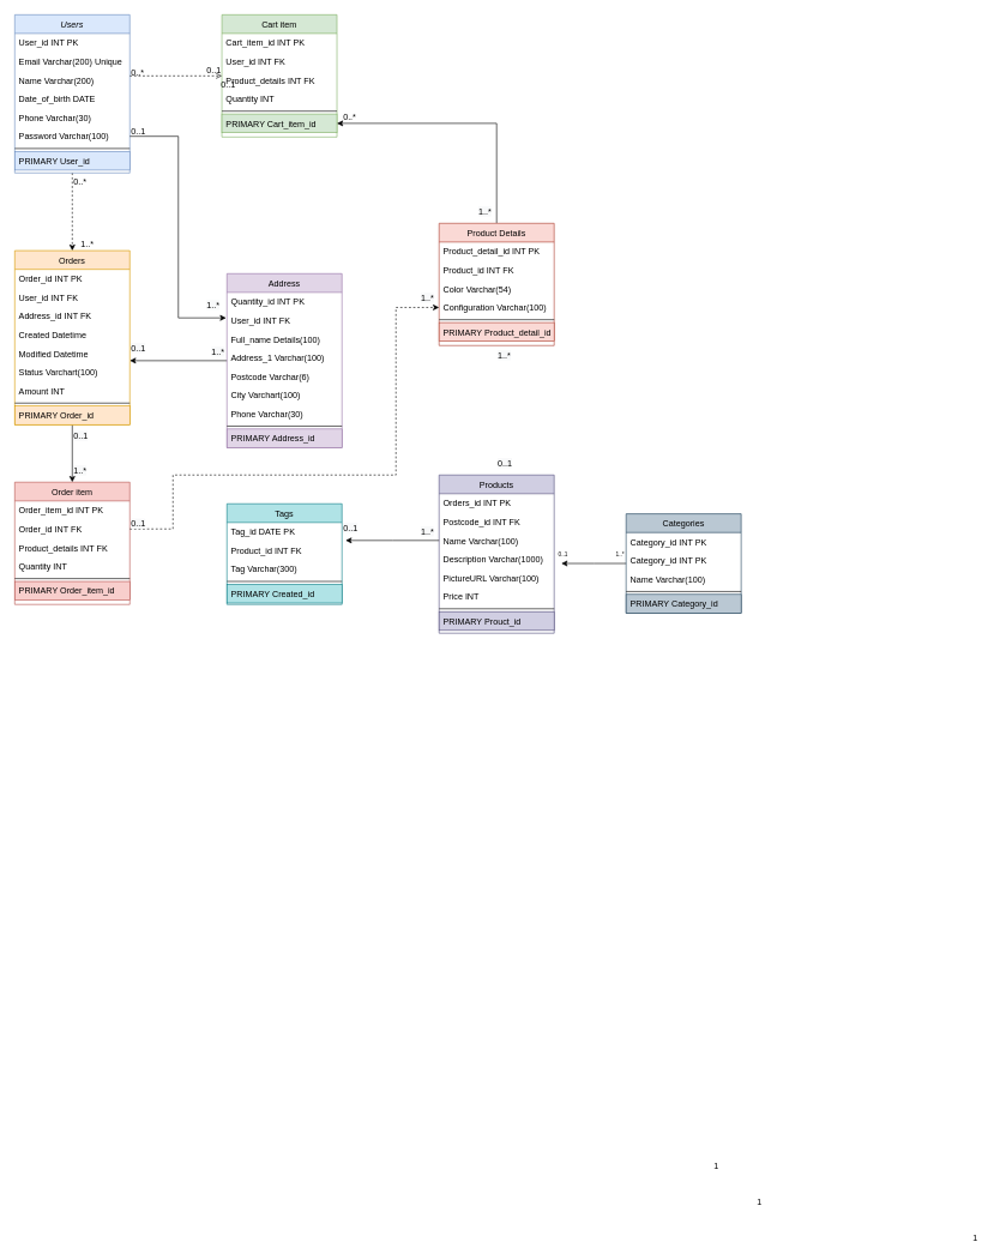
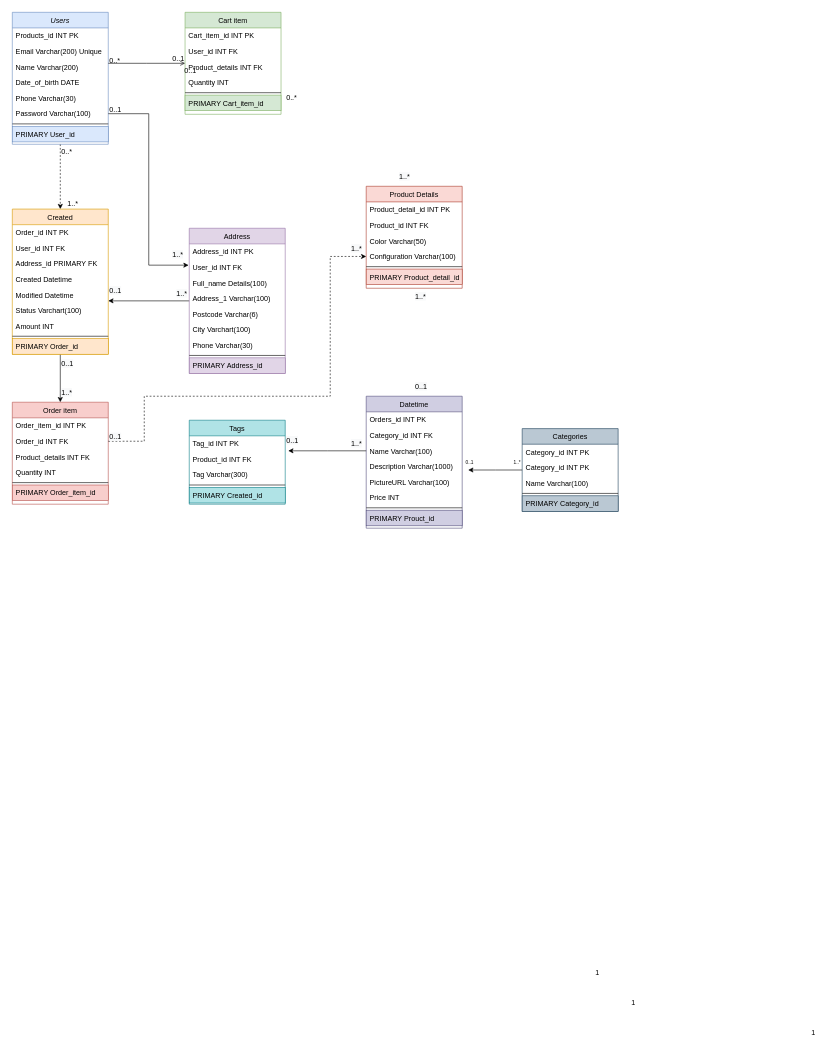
- <mxCell id="4" value="User_id INT PK" style="text;align=left;verticalAlign=top;spacingLeft=4;spacingRight=4;overflow=hidden;rotatable=0;points=[[0,0.5],[1,0.5]];portConstraint=eastwest;" parent="3" vertex="1"><mxGeometry y="26" width="160" height="26" as="geometry" /></mxCell>
+ <mxCell id="4" value="Products_id INT PK" style="text;align=left;verticalAlign=top;spacingLeft=4;spacingRight=4;overflow=hidden;rotatable=0;points=[[0,0.5],[1,0.5]];portConstraint=eastwest;" parent="3" vertex="1"><mxGeometry y="26" width="160" height="26" as="geometry" /></mxCell>
- <mxCell id="19" value="" style="endArrow=open;shadow=0;strokeWidth=1;rounded=0;endFill=1;edgeStyle=elbowEdgeStyle;elbow=vertical;dashed=1;" parent="1" source="3" target="12" edge="1"><mxGeometry x="0.5" y="41" relative="1" as="geometry"><mxPoint x="180" y="92" as="sourcePoint" /><mxPoint x="340" y="92" as="targetPoint" /><mxPoint x="-40" y="32" as="offset" /></mxGeometry></mxCell>
+ <mxCell id="19" value="" style="endArrow=open;shadow=0;strokeWidth=1;rounded=0;endFill=1;edgeStyle=elbowEdgeStyle;elbow=vertical;" parent="1" source="3" target="12" edge="1"><mxGeometry x="0.5" y="41" relative="1" as="geometry"><mxPoint x="180" y="92" as="sourcePoint" /><mxPoint x="340" y="92" as="targetPoint" /><mxPoint x="-40" y="32" as="offset" /></mxGeometry></mxCell>
- <mxCell id="56" style="edgeStyle=orthogonalEdgeStyle;rounded=0;orthogonalLoop=1;jettySize=auto;html=1;entryX=1;entryY=0.5;entryDx=0;entryDy=0;fontSize=8;" edge="1" parent="1" source="57" target="18"><mxGeometry relative="1" as="geometry" /></mxCell>
- <mxCell id="26" value="Orders" style="swimlane;fontStyle=0;align=center;verticalAlign=top;childLayout=stackLayout;horizontal=1;startSize=26;horizontalStack=0;resizeParent=1;resizeLast=0;collapsible=1;marginBottom=0;rounded=0;shadow=0;strokeWidth=1;fillColor=#ffe6cc;strokeColor=#d79b00;" vertex="1" parent="1"><mxGeometry x="20" y="348" width="160" height="242" as="geometry"><mxRectangle x="550" y="140" width="160" height="26" as="alternateBounds" /></mxGeometry></mxCell>
+ <mxCell id="26" value="Created" style="swimlane;fontStyle=0;align=center;verticalAlign=top;childLayout=stackLayout;horizontal=1;startSize=26;horizontalStack=0;resizeParent=1;resizeLast=0;collapsible=1;marginBottom=0;rounded=0;shadow=0;strokeWidth=1;fillColor=#ffe6cc;strokeColor=#d79b00;" vertex="1" parent="1"><mxGeometry x="20" y="348" width="160" height="242" as="geometry"><mxRectangle x="550" y="140" width="160" height="26" as="alternateBounds" /></mxGeometry></mxCell>
- <mxCell id="60" value="Color Varchar(54)" style="text;align=left;verticalAlign=top;spacingLeft=4;spacingRight=4;overflow=hidden;rotatable=0;points=[[0,0.5],[1,0.5]];portConstraint=eastwest;rounded=0;shadow=0;html=0;" vertex="1" parent="57"><mxGeometry y="78" width="160" height="26" as="geometry" /></mxCell>
+ <mxCell id="60" value="Color Varchar(50)" style="text;align=left;verticalAlign=top;spacingLeft=4;spacingRight=4;overflow=hidden;rotatable=0;points=[[0,0.5],[1,0.5]];portConstraint=eastwest;rounded=0;shadow=0;html=0;" vertex="1" parent="57"><mxGeometry y="78" width="160" height="26" as="geometry" /></mxCell>
- <mxCell id="38" value="Quantity_id INT PK" style="text;align=left;verticalAlign=top;spacingLeft=4;spacingRight=4;overflow=hidden;rotatable=0;points=[[0,0.5],[1,0.5]];portConstraint=eastwest;" vertex="1" parent="37"><mxGeometry y="26" width="160" height="26" as="geometry" /></mxCell>
+ <mxCell id="38" value="Address_id INT PK" style="text;align=left;verticalAlign=top;spacingLeft=4;spacingRight=4;overflow=hidden;rotatable=0;points=[[0,0.5],[1,0.5]];portConstraint=eastwest;" vertex="1" parent="37"><mxGeometry y="26" width="160" height="26" as="geometry" /></mxCell>
- <mxCell id="29" value="Address_id INT FK" style="text;align=left;verticalAlign=top;spacingLeft=4;spacingRight=4;overflow=hidden;rotatable=0;points=[[0,0.5],[1,0.5]];portConstraint=eastwest;rounded=0;shadow=0;html=0;" vertex="1" parent="26"><mxGeometry y="78" width="160" height="26" as="geometry" /></mxCell>
+ <mxCell id="29" value="Address_id PRIMARY FK" style="text;align=left;verticalAlign=top;spacingLeft=4;spacingRight=4;overflow=hidden;rotatable=0;points=[[0,0.5],[1,0.5]];portConstraint=eastwest;rounded=0;shadow=0;html=0;" vertex="1" parent="26"><mxGeometry y="78" width="160" height="26" as="geometry" /></mxCell>
- <mxCell id="70" value="Products" style="swimlane;fontStyle=0;align=center;verticalAlign=top;childLayout=stackLayout;horizontal=1;startSize=26;horizontalStack=0;resizeParent=1;resizeLast=0;collapsible=1;marginBottom=0;rounded=0;shadow=0;strokeWidth=1;fillColor=#d0cee2;strokeColor=#56517e;" vertex="1" parent="1"><mxGeometry x="610" y="660" width="160" height="220" as="geometry"><mxRectangle x="550" y="140" width="160" height="26" as="alternateBounds" /></mxGeometry></mxCell>
+ <mxCell id="70" value="Datetime" style="swimlane;fontStyle=0;align=center;verticalAlign=top;childLayout=stackLayout;horizontal=1;startSize=26;horizontalStack=0;resizeParent=1;resizeLast=0;collapsible=1;marginBottom=0;rounded=0;shadow=0;strokeWidth=1;fillColor=#d0cee2;strokeColor=#56517e;" vertex="1" parent="1"><mxGeometry x="610" y="660" width="160" height="220" as="geometry"><mxRectangle x="550" y="140" width="160" height="26" as="alternateBounds" /></mxGeometry></mxCell>
- <mxCell id="72" value="Postcode_id INT FK" style="text;align=left;verticalAlign=top;spacingLeft=4;spacingRight=4;overflow=hidden;rotatable=0;points=[[0,0.5],[1,0.5]];portConstraint=eastwest;rounded=0;shadow=0;html=0;" vertex="1" parent="70"><mxGeometry y="52" width="160" height="26" as="geometry" /></mxCell>
+ <mxCell id="72" value="Category_id INT FK" style="text;align=left;verticalAlign=top;spacingLeft=4;spacingRight=4;overflow=hidden;rotatable=0;points=[[0,0.5],[1,0.5]];portConstraint=eastwest;rounded=0;shadow=0;html=0;" vertex="1" parent="70"><mxGeometry y="52" width="160" height="26" as="geometry" /></mxCell>
- <mxCell id="65" value="Tag_id DATE PK" style="text;align=left;verticalAlign=top;spacingLeft=4;spacingRight=4;overflow=hidden;rotatable=0;points=[[0,0.5],[1,0.5]];portConstraint=eastwest;" vertex="1" parent="64"><mxGeometry y="26" width="160" height="26" as="geometry" /></mxCell>
+ <mxCell id="65" value="Tag_id INT PK" style="text;align=left;verticalAlign=top;spacingLeft=4;spacingRight=4;overflow=hidden;rotatable=0;points=[[0,0.5],[1,0.5]];portConstraint=eastwest;" vertex="1" parent="64"><mxGeometry y="26" width="160" height="26" as="geometry" /></mxCell>
